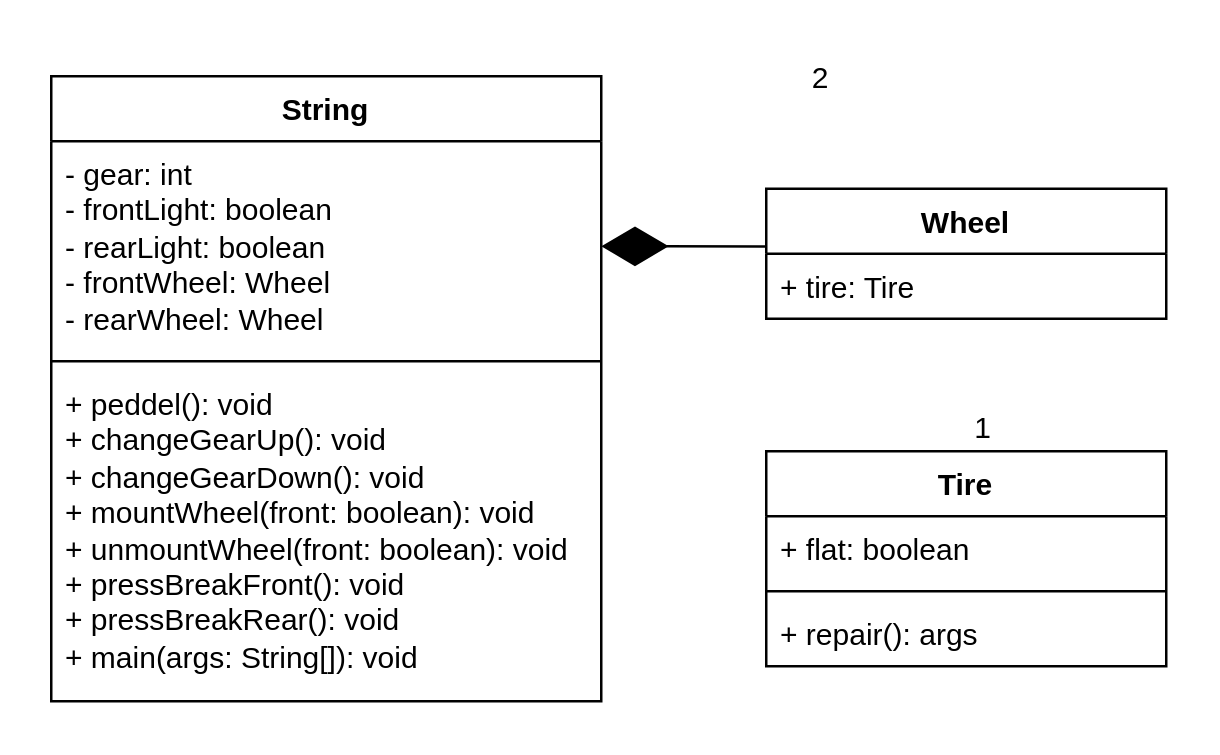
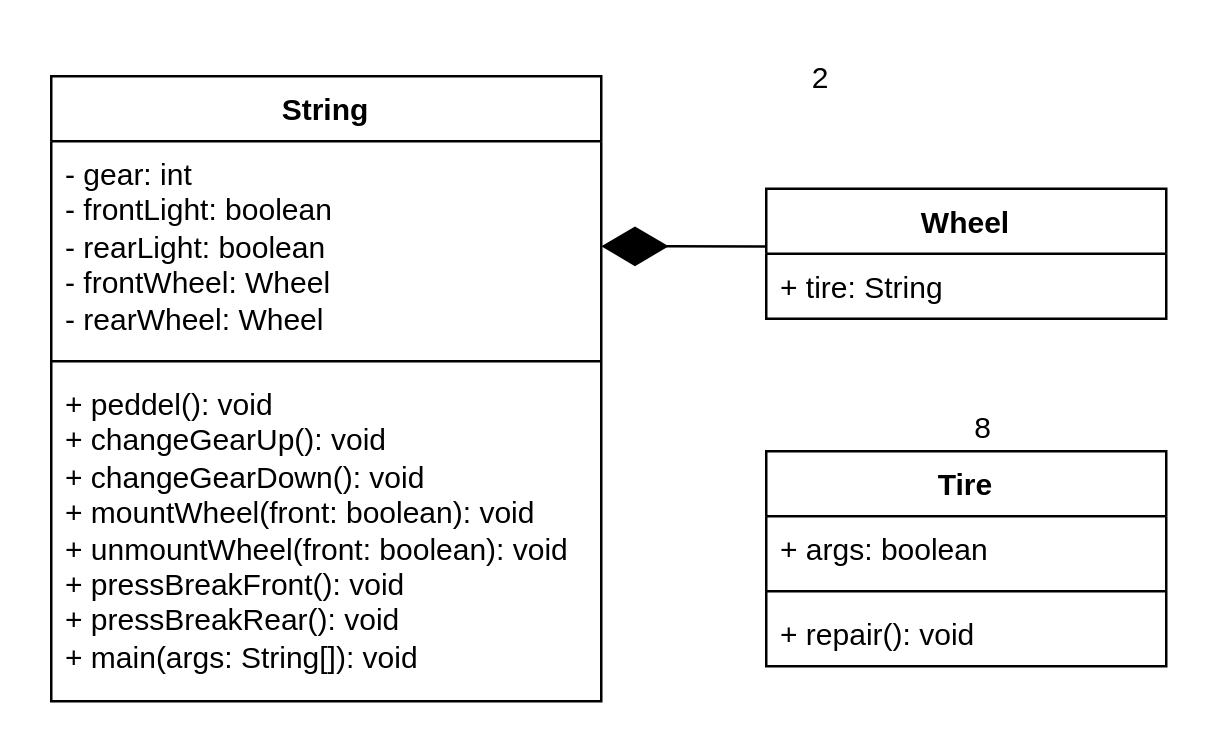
- <mxCell id="11" value="+ tire: Tire" style="text;strokeColor=none;fillColor=none;align=left;verticalAlign=top;spacingLeft=4;spacingRight=4;overflow=hidden;rotatable=0;points=[[0,0.5],[1,0.5]];portConstraint=eastwest;whiteSpace=wrap;html=1;" vertex="1" parent="10"><mxGeometry y="26" width="160" height="26" as="geometry" /></mxCell>
+ <mxCell id="11" value="+ tire: String" style="text;strokeColor=none;fillColor=none;align=left;verticalAlign=top;spacingLeft=4;spacingRight=4;overflow=hidden;rotatable=0;points=[[0,0.5],[1,0.5]];portConstraint=eastwest;whiteSpace=wrap;html=1;" vertex="1" parent="10"><mxGeometry y="26" width="160" height="26" as="geometry" /></mxCell>
- <mxCell id="14" value="1" style="text;html=1;align=center;verticalAlign=middle;whiteSpace=wrap;rounded=0;" vertex="1" parent="1"><mxGeometry x="380" y="160" width="26" height="21" as="geometry" /></mxCell>
+ <mxCell id="14" value="8" style="text;html=1;align=center;verticalAlign=middle;whiteSpace=wrap;rounded=0;" vertex="1" parent="1"><mxGeometry x="380" y="160" width="26" height="21" as="geometry" /></mxCell>
- <mxCell id="7" value="+ flat: boolean" style="text;strokeColor=none;fillColor=none;align=left;verticalAlign=top;spacingLeft=4;spacingRight=4;overflow=hidden;rotatable=0;points=[[0,0.5],[1,0.5]];portConstraint=eastwest;whiteSpace=wrap;html=1;" vertex="1" parent="6"><mxGeometry y="26" width="160" height="26" as="geometry" /></mxCell>
+ <mxCell id="7" value="+ args: boolean" style="text;strokeColor=none;fillColor=none;align=left;verticalAlign=top;spacingLeft=4;spacingRight=4;overflow=hidden;rotatable=0;points=[[0,0.5],[1,0.5]];portConstraint=eastwest;whiteSpace=wrap;html=1;" vertex="1" parent="6"><mxGeometry y="26" width="160" height="26" as="geometry" /></mxCell>
- <mxCell id="9" value="+ repair(): args" style="text;strokeColor=none;fillColor=none;align=left;verticalAlign=top;spacingLeft=4;spacingRight=4;overflow=hidden;rotatable=0;points=[[0,0.5],[1,0.5]];portConstraint=eastwest;whiteSpace=wrap;html=1;" vertex="1" parent="6"><mxGeometry y="60" width="160" height="26" as="geometry" /></mxCell>
+ <mxCell id="9" value="+ repair(): void" style="text;strokeColor=none;fillColor=none;align=left;verticalAlign=top;spacingLeft=4;spacingRight=4;overflow=hidden;rotatable=0;points=[[0,0.5],[1,0.5]];portConstraint=eastwest;whiteSpace=wrap;html=1;" vertex="1" parent="6"><mxGeometry y="60" width="160" height="26" as="geometry" /></mxCell>
